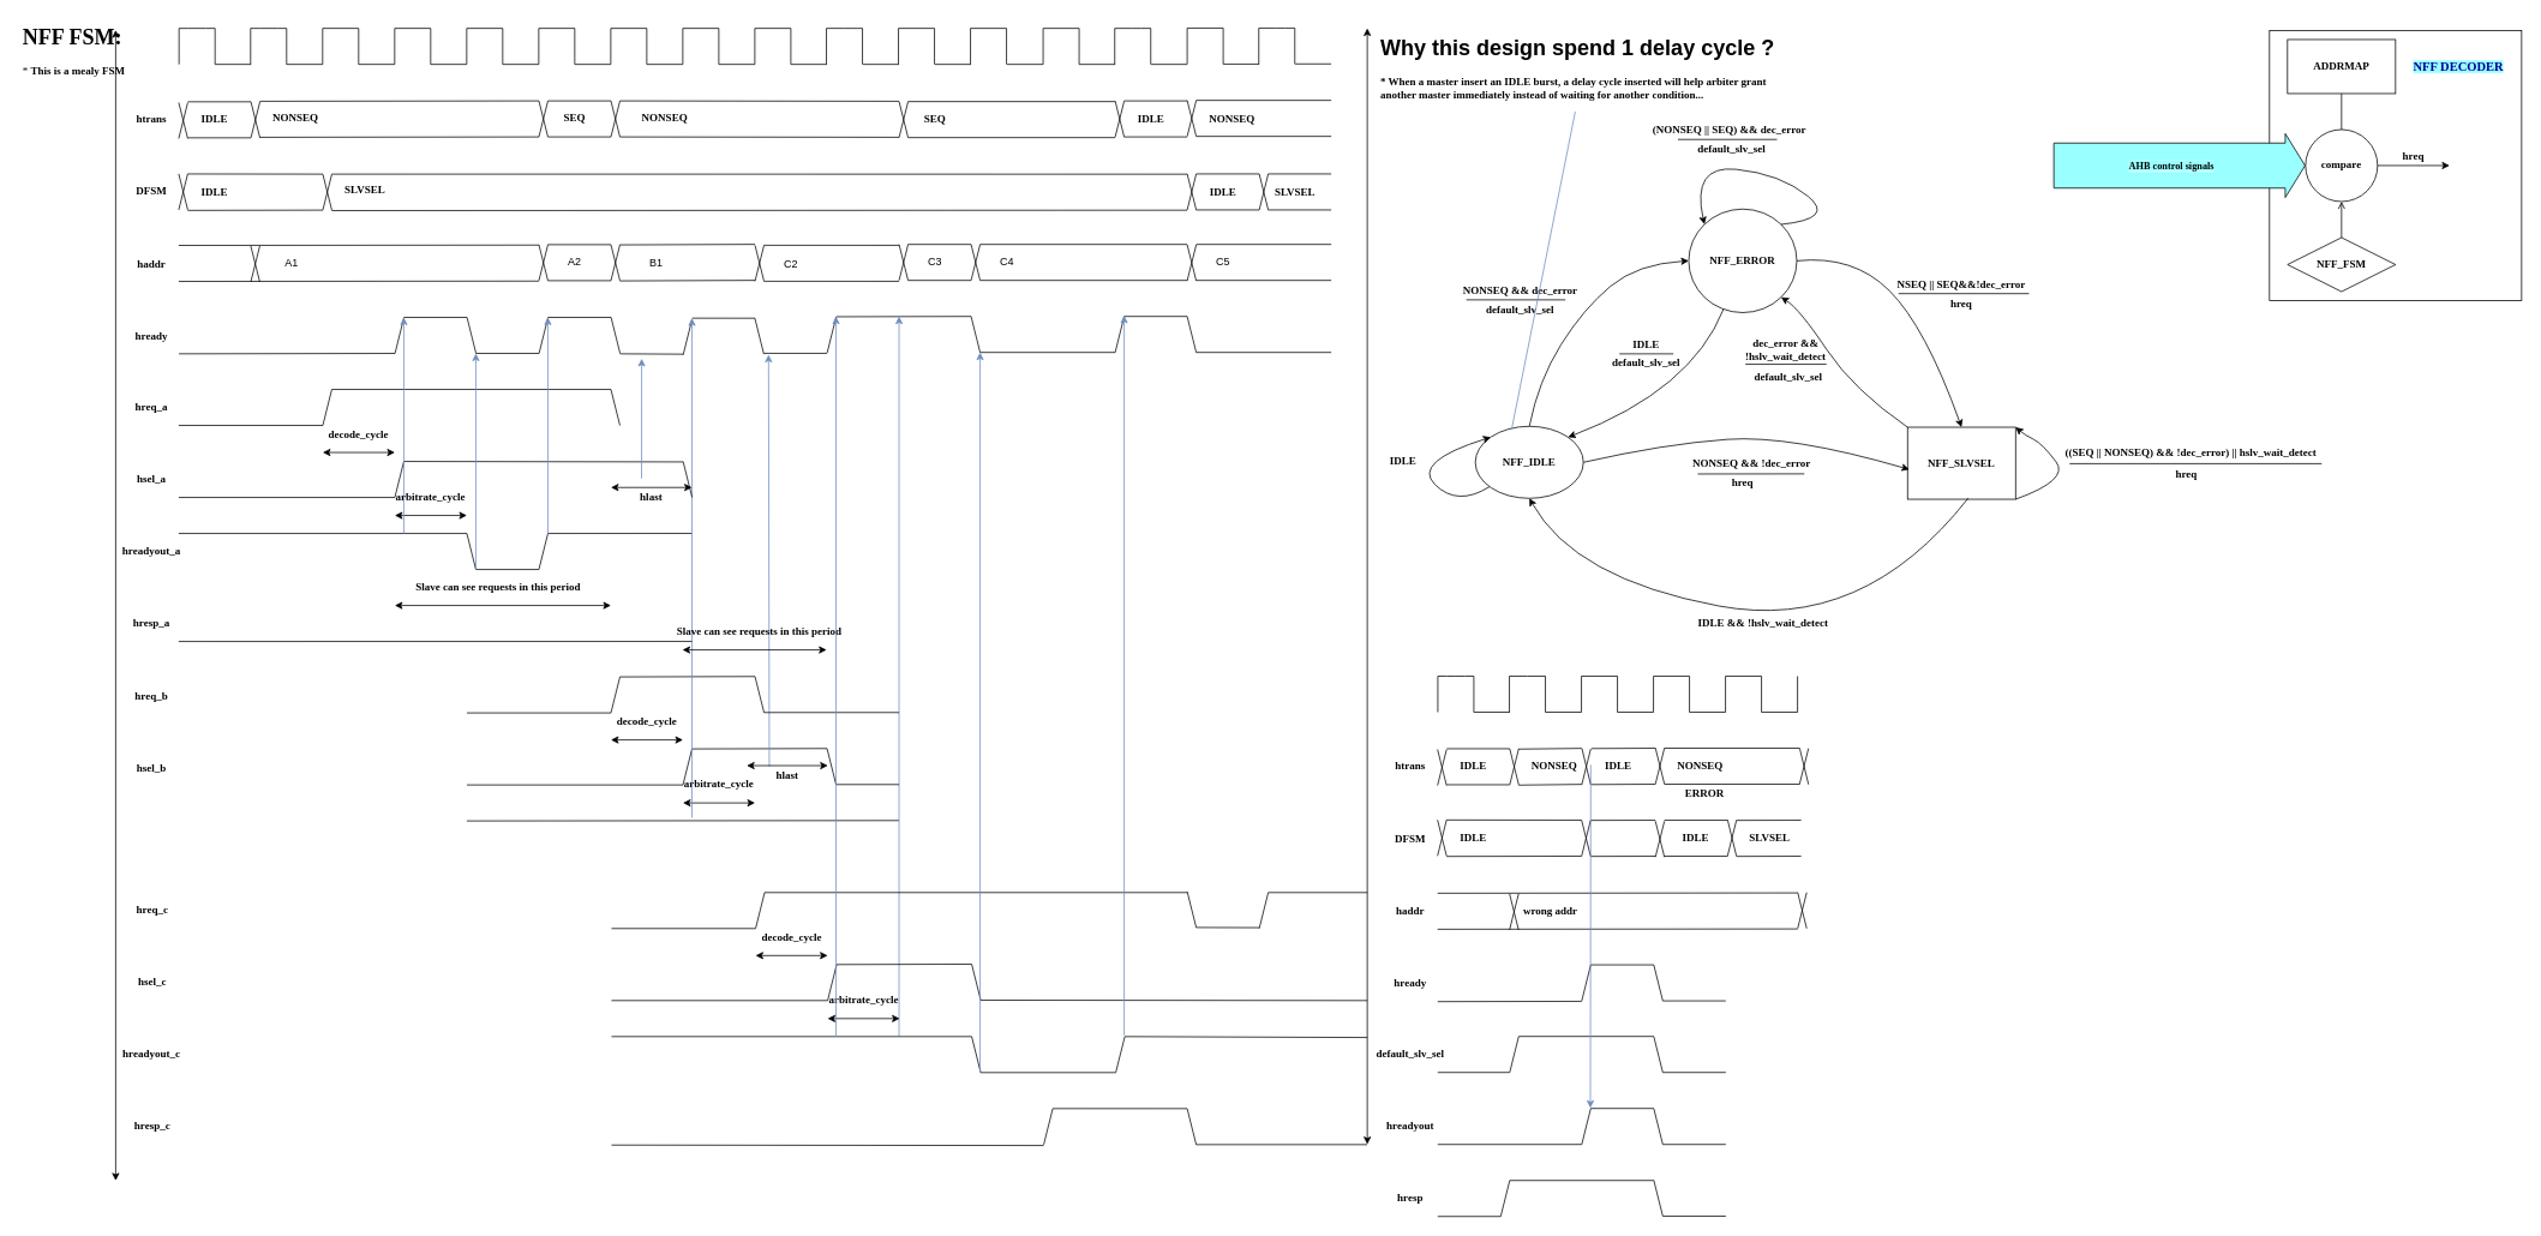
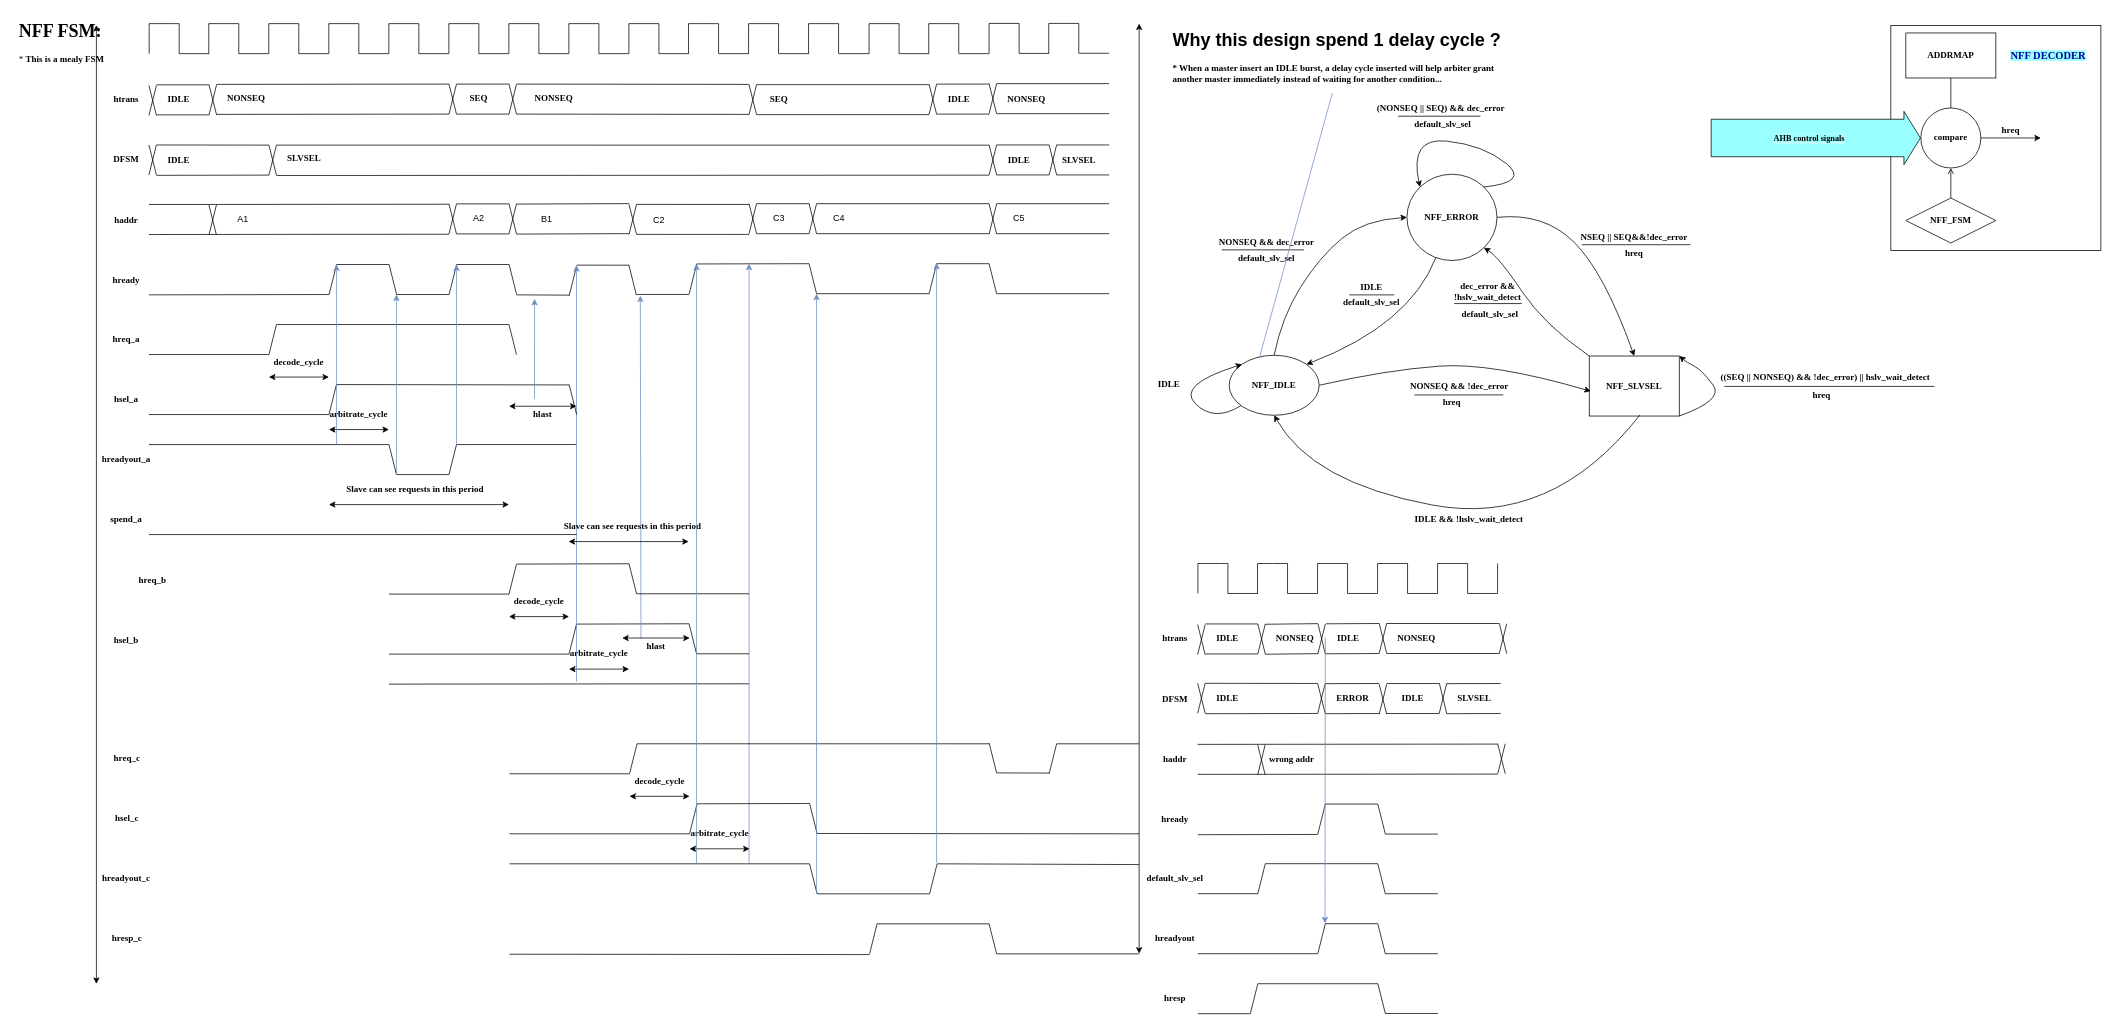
- <mxCell id="404" value="&lt;h1&gt;Why this design spend 1 delay cycle ?&lt;/h1&gt;&lt;div&gt;&lt;b&gt;&lt;font face=&quot;Times New Roman&quot;&gt;* When a master insert an IDLE burst, a delay cycle inserted will help arbiter grant another master immediately instead of waiting for another condition...&lt;/font&gt;&lt;/b&gt;&lt;br&gt;&lt;/div&gt;" style="text;html=1;strokeColor=none;fillColor=none;spacing=5;spacingTop=-20;whiteSpace=wrap;overflow=hidden;rounded=0;" vertex="1" parent="1"><mxGeometry x="1527.83" y="33.44" width="460.34" height="90" as="geometry" /></mxCell>
+ <mxCell id="404" value="&lt;h1&gt;Why this design spend 1 delay cycle ?&lt;/h1&gt;&lt;div&gt;&lt;b&gt;&lt;font face=&quot;Times New Roman&quot;&gt;* When a master insert an IDLE burst, a delay cycle inserted will help arbiter grant another master immediately instead of waiting for another condition...&lt;/font&gt;&lt;/b&gt;&lt;br&gt;&lt;/div&gt;" style="text;html=1;strokeColor=none;fillColor=none;spacing=5;spacingTop=-20;whiteSpace=wrap;overflow=hidden;rounded=0;" vertex="1" parent="1"><mxGeometry x="1557.83" y="33.44" width="460.34" height="90" as="geometry" /></mxCell>
- <mxCell id="173" value="&lt;b&gt;&lt;font face=&quot;Times New Roman&quot;&gt;hresp_a&lt;/font&gt;&lt;/b&gt;" style="text;html=1;strokeColor=none;fillColor=none;align=center;verticalAlign=middle;whiteSpace=wrap;rounded=0;" vertex="1" parent="1"><mxGeometry x="148.34" y="682.11" width="40" height="20" as="geometry" /></mxCell>
+ <mxCell id="173" value="&lt;b&gt;&lt;font face=&quot;Times New Roman&quot;&gt;spend_a&lt;/font&gt;&lt;/b&gt;" style="text;html=1;strokeColor=none;fillColor=none;align=center;verticalAlign=middle;whiteSpace=wrap;rounded=0;" vertex="1" parent="1"><mxGeometry x="148.34" y="682.11" width="40" height="20" as="geometry" /></mxCell>
- <mxCell id="151" value="&lt;font face=&quot;Times New Roman&quot;&gt;&lt;b&gt;hreq_b&lt;/b&gt;&lt;/font&gt;" style="text;html=1;strokeColor=none;fillColor=none;align=center;verticalAlign=middle;whiteSpace=wrap;rounded=0;" vertex="1" parent="1"><mxGeometry x="148.34" y="762.61" width="40" height="20" as="geometry" /></mxCell>
+ <mxCell id="151" value="&lt;font face=&quot;Times New Roman&quot;&gt;&lt;b&gt;hreq_b&lt;/b&gt;&lt;/font&gt;" style="text;html=1;strokeColor=none;fillColor=none;align=center;verticalAlign=middle;whiteSpace=wrap;rounded=0;" vertex="1" parent="1"><mxGeometry x="183.34" y="762.61" width="40" height="20" as="geometry" /></mxCell>
- <mxCell id="299" value="&lt;b&gt;&lt;font face=&quot;Times New Roman&quot;&gt;ERROR&lt;/font&gt;&lt;/b&gt;" style="text;html=1;strokeColor=none;fillColor=none;align=center;verticalAlign=middle;whiteSpace=wrap;rounded=0;" vertex="1" parent="1"><mxGeometry x="1873" y="870.79" width="40" height="20" as="geometry" /></mxCell>
+ <mxCell id="299" value="&lt;b&gt;&lt;font face=&quot;Times New Roman&quot;&gt;ERROR&lt;/font&gt;&lt;/b&gt;" style="text;html=1;strokeColor=none;fillColor=none;align=center;verticalAlign=middle;whiteSpace=wrap;rounded=0;" vertex="1" parent="1"><mxGeometry x="1783" y="920.79" width="40" height="20" as="geometry" /></mxCell>
